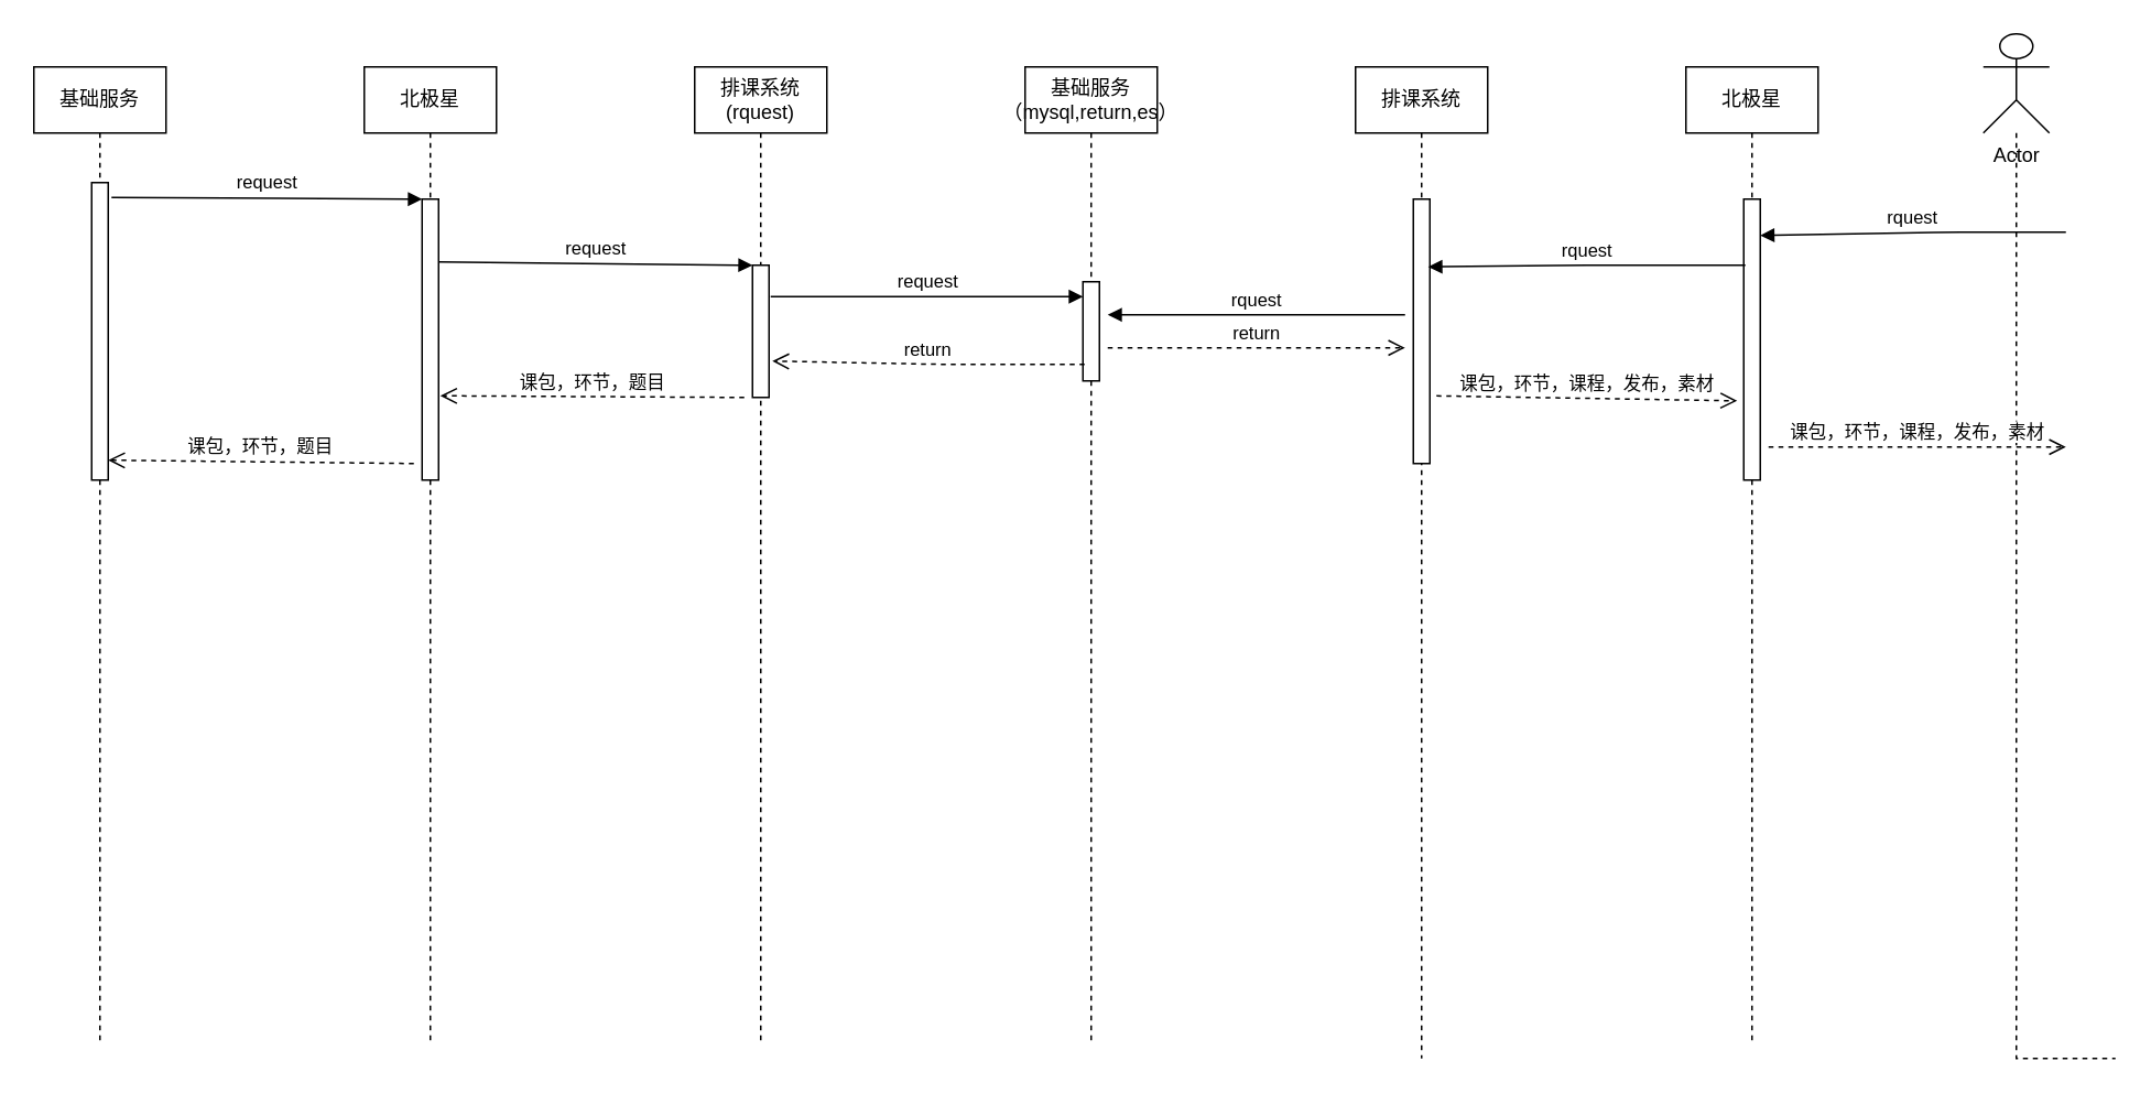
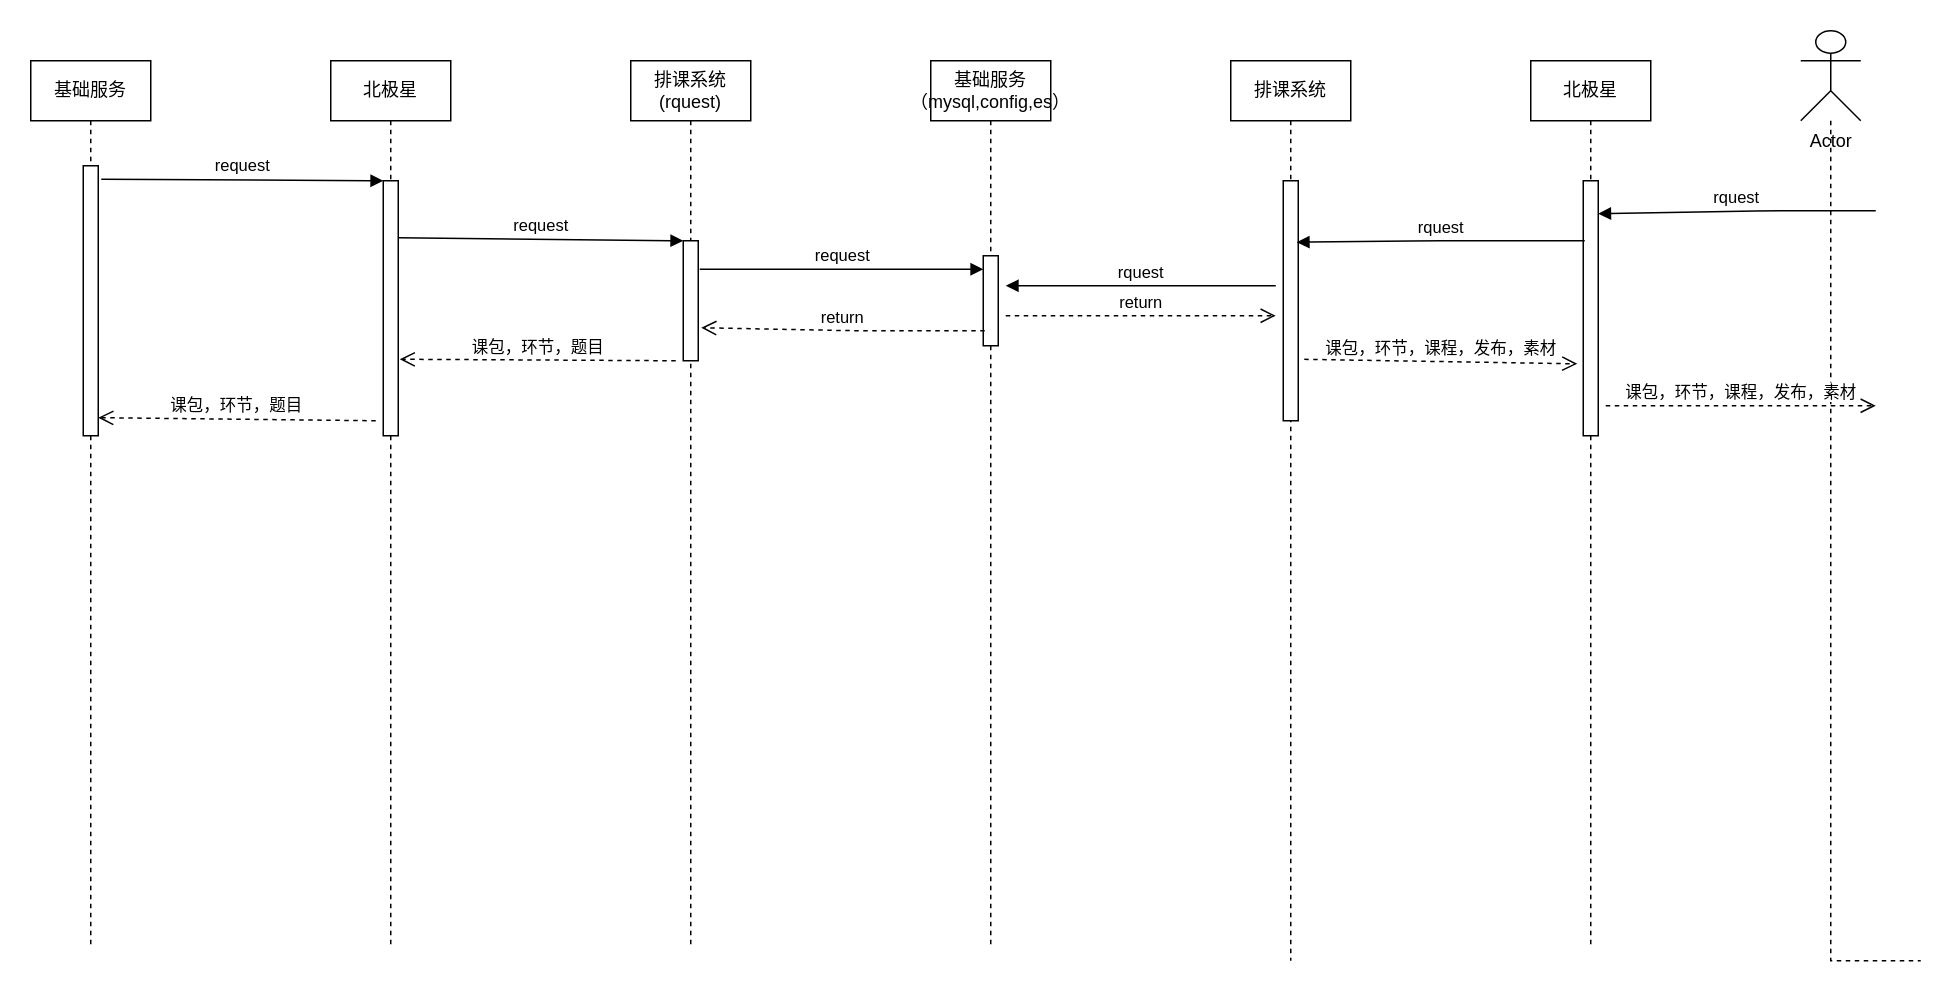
- <mxCell id="9" value="基础服务（mysql,return,es）" style="shape=umlLifeline;perimeter=lifelinePerimeter;whiteSpace=wrap;html=1;container=1;collapsible=0;recursiveResize=0;outlineConnect=0;" vertex="1" parent="1"><mxGeometry x="620" y="40" width="80" height="590" as="geometry" /></mxCell>
+ <mxCell id="9" value="基础服务（mysql,config,es）" style="shape=umlLifeline;perimeter=lifelinePerimeter;whiteSpace=wrap;html=1;container=1;collapsible=0;recursiveResize=0;outlineConnect=0;" vertex="1" parent="1"><mxGeometry x="620" y="40" width="80" height="590" as="geometry" /></mxCell>
